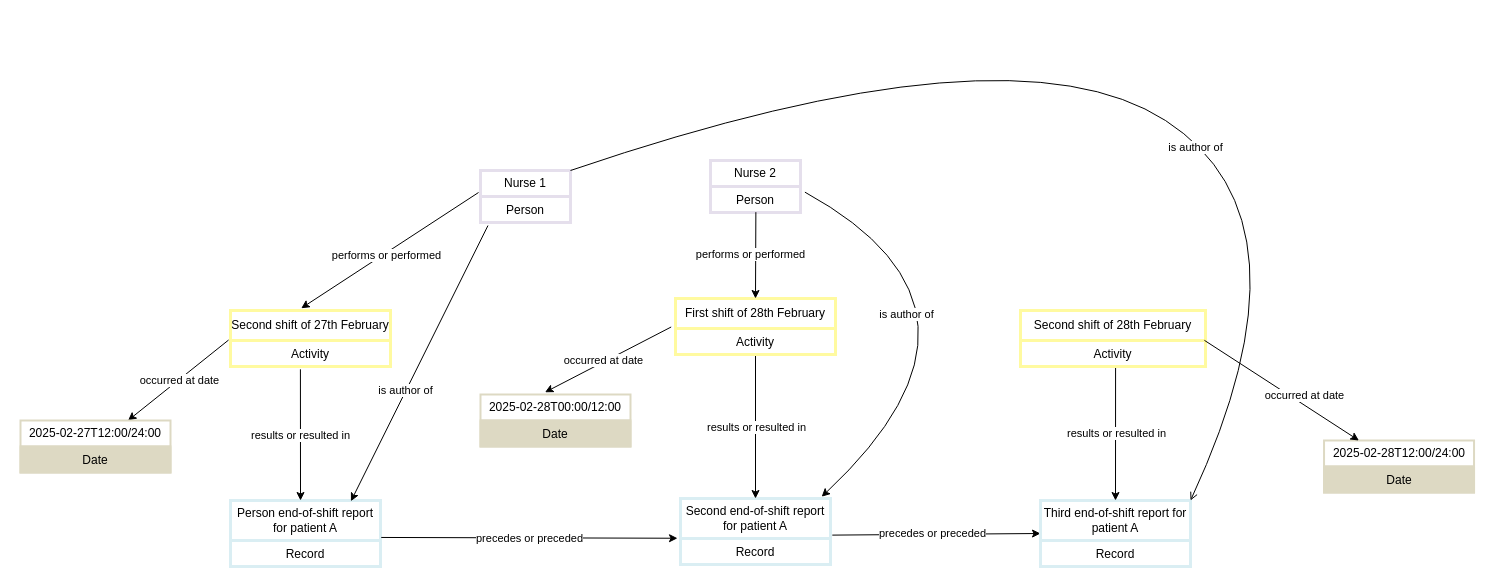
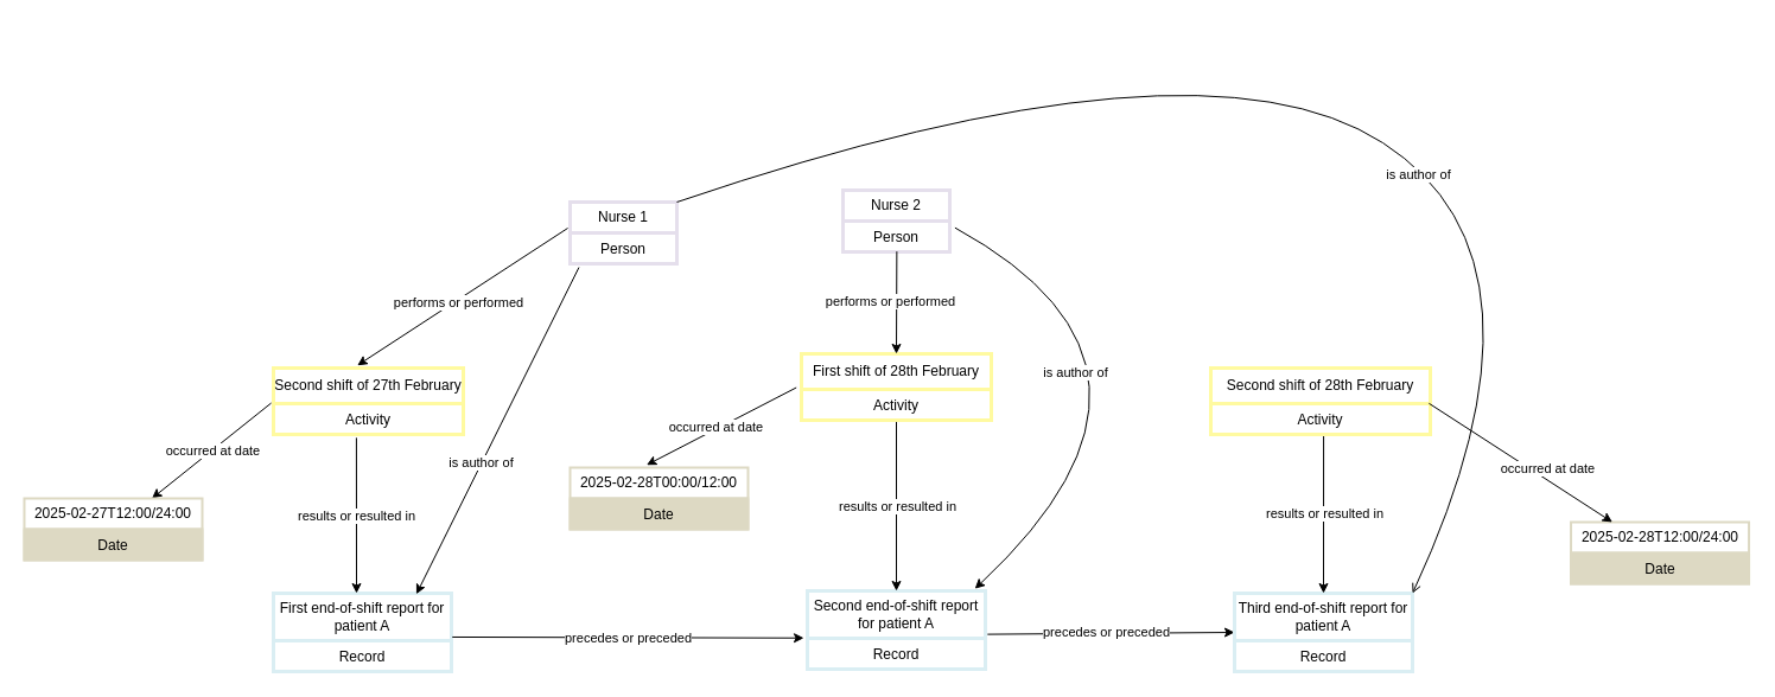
- <mxCell id="2" value="Person end-of-shift report for patient A" style="swimlane;fontStyle=0;childLayout=stackLayout;horizontal=1;startSize=40;strokeColor=#DAEEF3;strokeWidth=3;fillColor=none;horizontalStack=0;resizeParent=1;resizeParentMax=0;resizeLast=0;collapsible=1;marginBottom=0;whiteSpace=wrap;html=1;labelPadding=0;" parent="1" vertex="1"><mxGeometry x="230" y="500" width="150" height="66" as="geometry" /></mxCell>
+ <mxCell id="2" value="First end-of-shift report for patient A" style="swimlane;fontStyle=0;childLayout=stackLayout;horizontal=1;startSize=40;strokeColor=#DAEEF3;strokeWidth=3;fillColor=none;horizontalStack=0;resizeParent=1;resizeParentMax=0;resizeLast=0;collapsible=1;marginBottom=0;whiteSpace=wrap;html=1;labelPadding=0;" parent="1" vertex="1"><mxGeometry x="230" y="500" width="150" height="66" as="geometry" /></mxCell>
